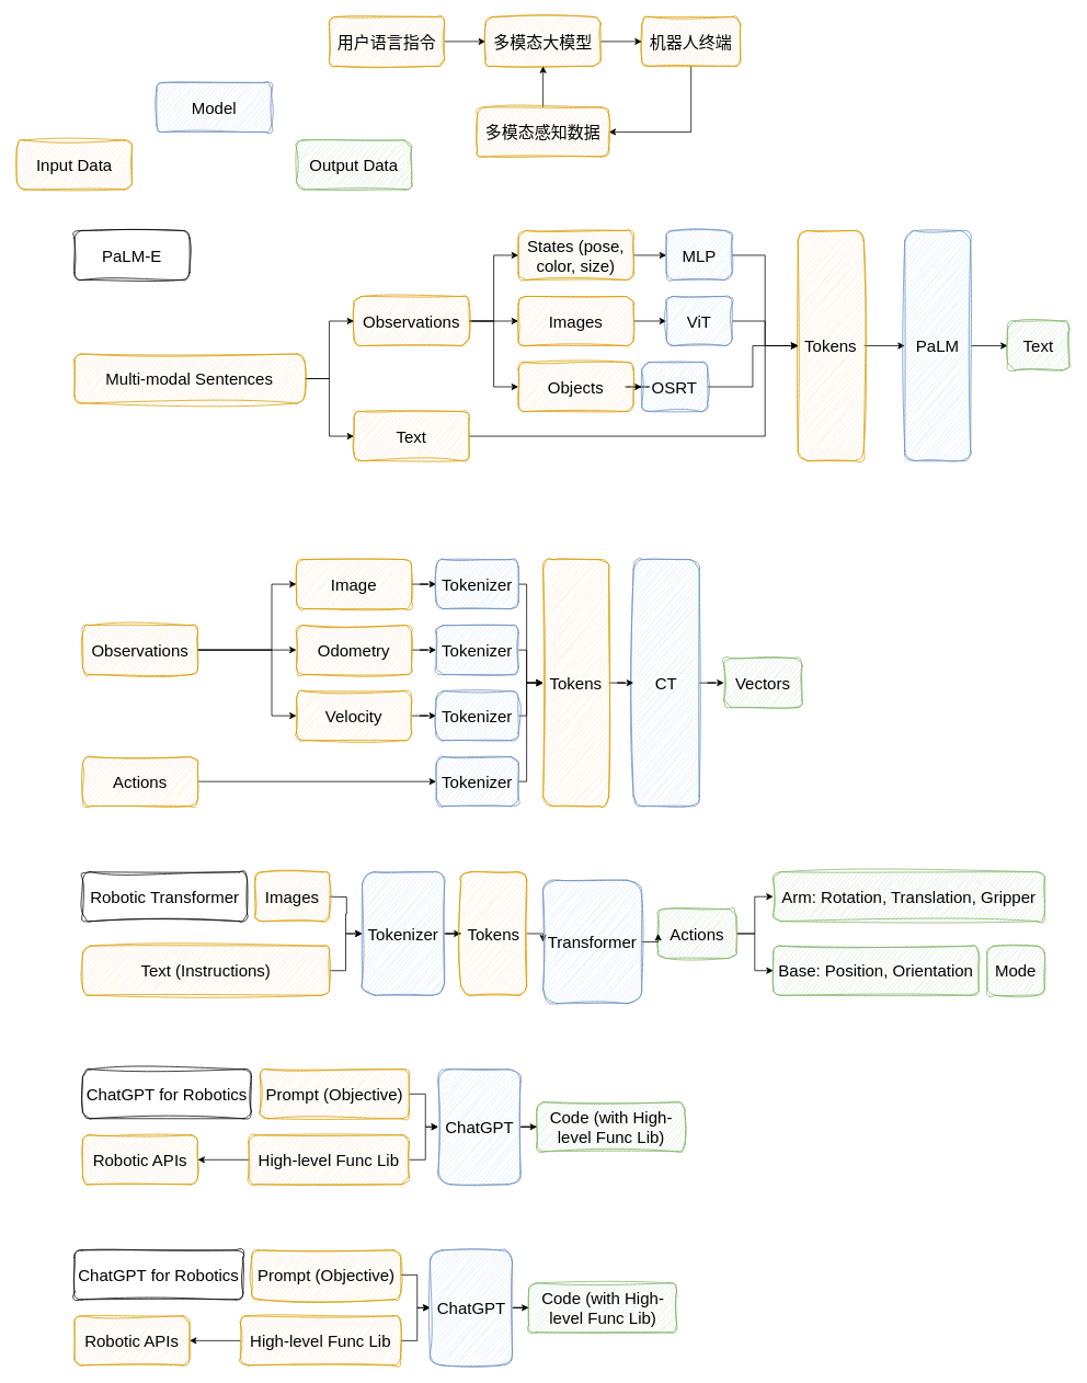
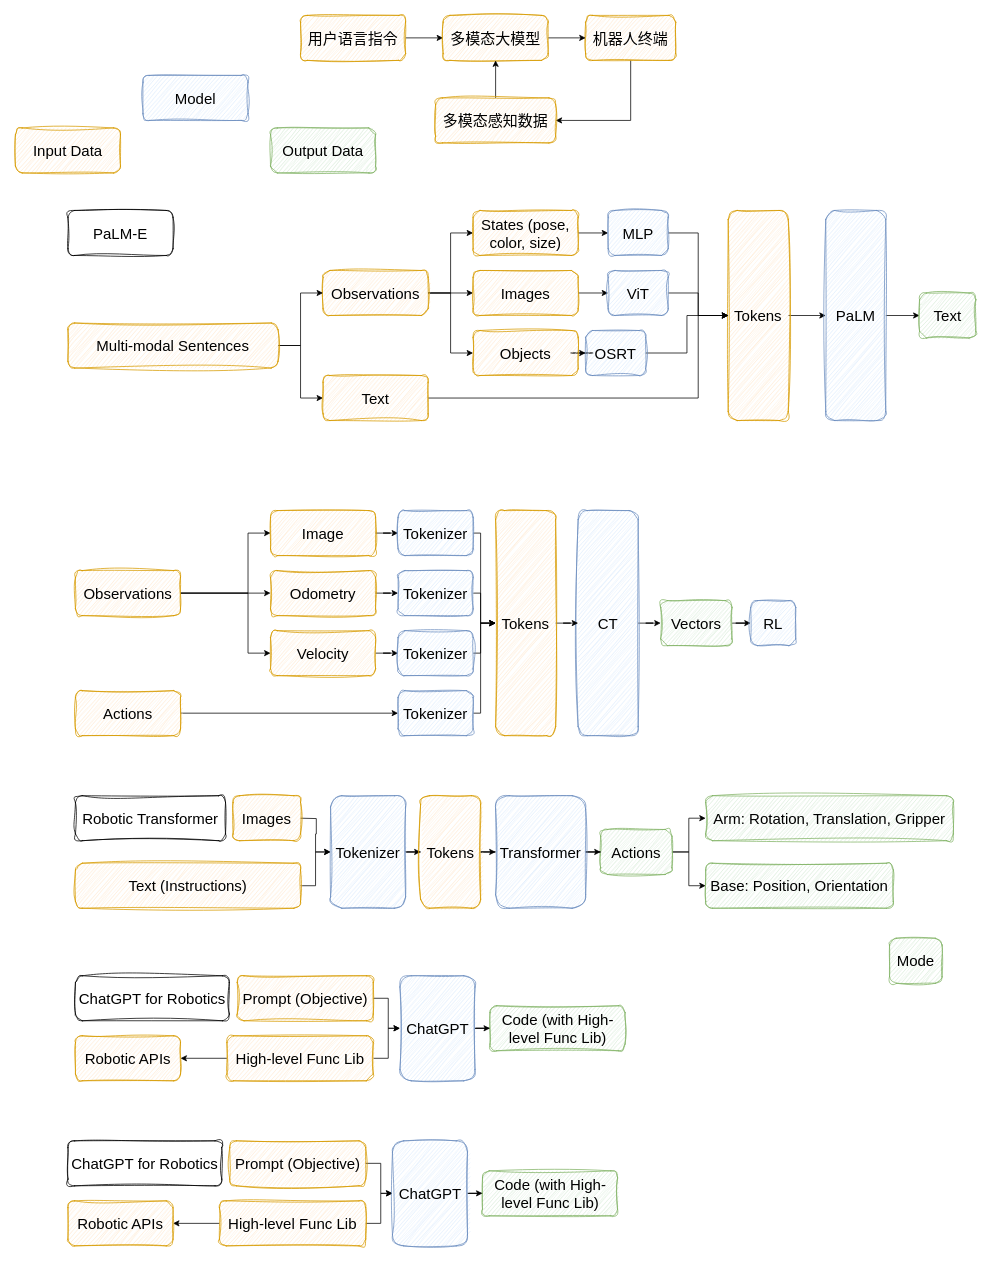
+ <mxCell id="54" value="" style="edgeStyle=orthogonalEdgeStyle;rounded=0;orthogonalLoop=1;jettySize=auto;html=1;" edge="1" parent="1" source="55" target="66"><mxGeometry relative="1" as="geometry" /></mxCell>
+ <mxCell id="66" value="&lt;font style=&quot;font-size: 20px;&quot;&gt;RL&lt;/font&gt;" style="rounded=1;whiteSpace=wrap;html=1;fillColor=#dae8fc;strokeColor=#6c8ebf;sketch=1;curveFitting=1;jiggle=2;" vertex="1" parent="1"><mxGeometry x="1000" y="800" width="60" height="60" as="geometry" /></mxCell>
- <mxCell id="79" value="&lt;font style=&quot;font-size: 20px;&quot;&gt;Transformer&lt;/font&gt;" style="rounded=1;whiteSpace=wrap;html=1;fillColor=#dae8fc;strokeColor=#6c8ebf;sketch=1;curveFitting=1;jiggle=2;" vertex="1" parent="1"><mxGeometry x="660" y="1070" width="120" height="150" as="geometry" /></mxCell>
+ <mxCell id="79" value="&lt;font style=&quot;font-size: 20px;&quot;&gt;Transformer&lt;/font&gt;" style="rounded=1;whiteSpace=wrap;html=1;fillColor=#dae8fc;strokeColor=#6c8ebf;sketch=1;curveFitting=1;jiggle=2;" vertex="1" parent="1"><mxGeometry x="660" y="1060" width="120" height="150" as="geometry" /></mxCell>
- <mxCell id="82" value="&lt;span style=&quot;font-size: 20px;&quot;&gt;Mode&lt;/span&gt;" style="rounded=1;whiteSpace=wrap;html=1;fillColor=#d5e8d4;strokeColor=#82b366;sketch=1;curveFitting=1;jiggle=2;" vertex="1" parent="1"><mxGeometry x="1200" y="1150" width="70" height="60" as="geometry" /></mxCell>
+ <mxCell id="82" value="&lt;span style=&quot;font-size: 20px;&quot;&gt;Mode&lt;/span&gt;" style="rounded=1;whiteSpace=wrap;html=1;fillColor=#d5e8d4;strokeColor=#82b366;sketch=1;curveFitting=1;jiggle=2;" vertex="1" parent="1"><mxGeometry x="1185" y="1250" width="70" height="60" as="geometry" /></mxCell>
